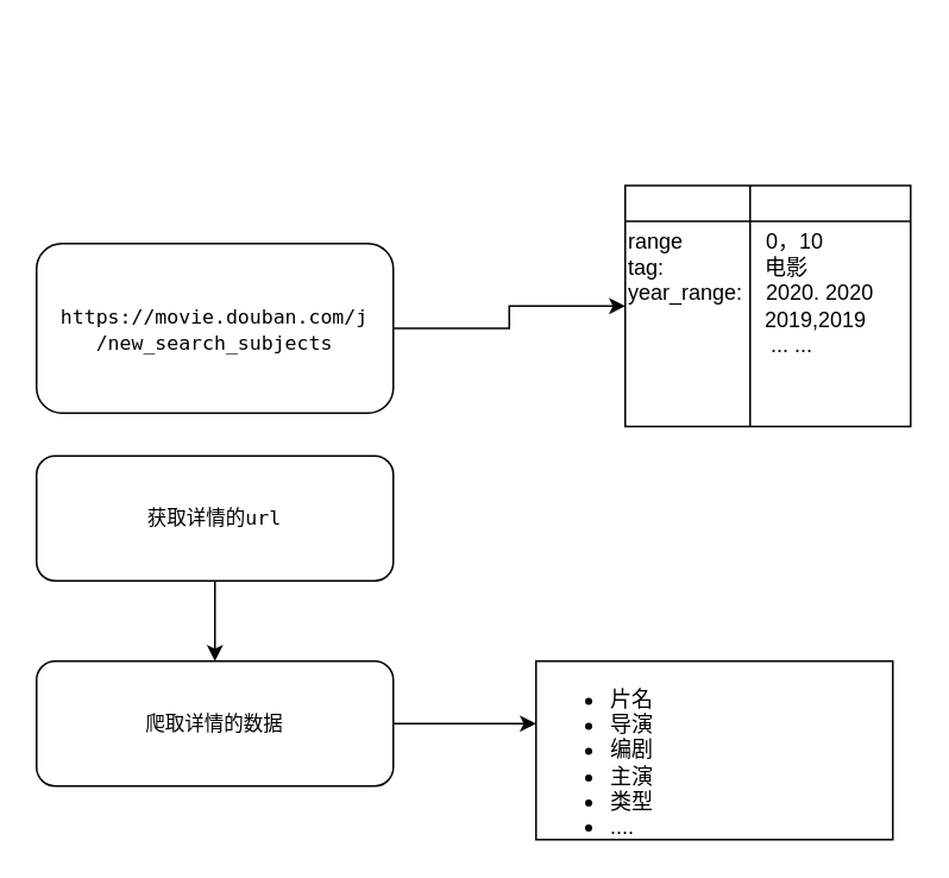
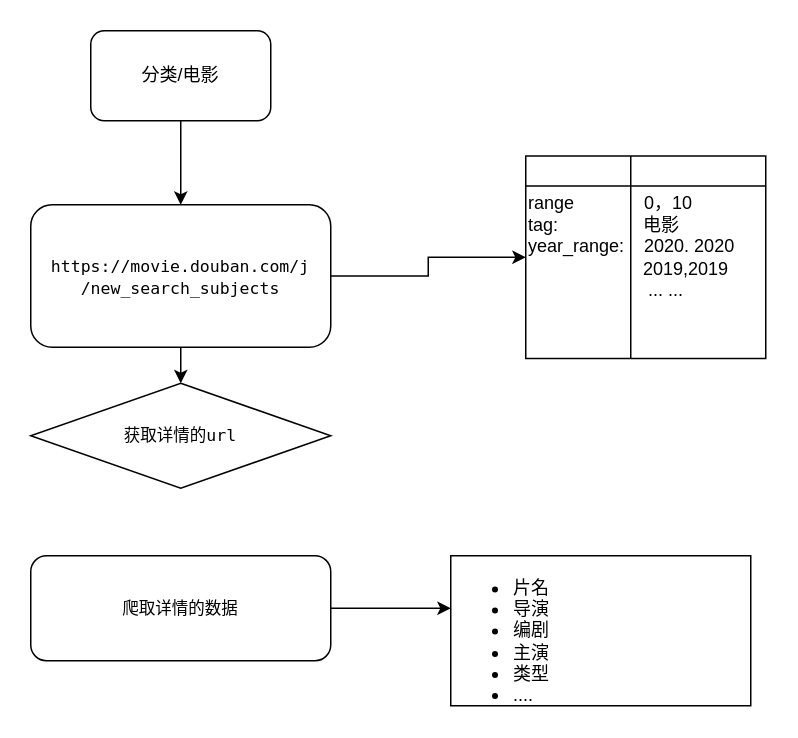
+ <mxCell id="3" value="&lt;font color=&quot;#000000&quot;&gt;分类/电影&lt;/font&gt;" style="rounded=1;whiteSpace=wrap;html=1;fillColor=#FFFFFF;strokeColor=#000000;" parent="1" vertex="1"><mxGeometry x="60" y="20" width="120" height="60" as="geometry" /></mxCell>
+ <mxCell id="2" value="" style="edgeStyle=orthogonalEdgeStyle;rounded=0;orthogonalLoop=1;jettySize=auto;html=1;strokeColor=#000000;" parent="1" source="3" target="6" edge="1"><mxGeometry relative="1" as="geometry" /></mxCell>
+ <mxCell id="5" value="" style="edgeStyle=orthogonalEdgeStyle;rounded=0;orthogonalLoop=1;jettySize=auto;html=1;strokeColor=#000000;" parent="1" source="6" target="8" edge="1"><mxGeometry relative="1" as="geometry" /></mxCell>
- <mxCell id="8" value="&lt;div style=&quot;text-align: left&quot;&gt;&lt;font face=&quot;menlo, monospace&quot; color=&quot;#000000&quot;&gt;&lt;span style=&quot;font-size: 11px&quot;&gt;获取详情的url&lt;/span&gt;&lt;/font&gt;&lt;/div&gt;" style="rounded=1;whiteSpace=wrap;html=1;strokeColor=#000000;fillColor=#FFFFFF;" parent="1" vertex="1"><mxGeometry x="20" y="255" width="200" height="70" as="geometry" /></mxCell>
+ <mxCell id="8" value="&lt;div style=&quot;text-align: left&quot;&gt;&lt;font face=&quot;menlo, monospace&quot; color=&quot;#000000&quot;&gt;&lt;span style=&quot;font-size: 11px&quot;&gt;获取详情的url&lt;/span&gt;&lt;/font&gt;&lt;/div&gt;" style="rhombus;whiteSpace=wrap;html=1;strokeColor=#000000;fillColor=#FFFFFF;" parent="1" vertex="1"><mxGeometry x="20" y="255" width="200" height="70" as="geometry" /></mxCell>
- <mxCell id="7" value="" style="edgeStyle=orthogonalEdgeStyle;rounded=0;orthogonalLoop=1;jettySize=auto;html=1;strokeColor=#000000;" parent="1" source="8" target="10" edge="1"><mxGeometry relative="1" as="geometry" /></mxCell>
